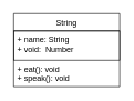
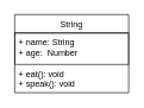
- <mxCell id="3" value="+ name: String&#10;+ void:  Number" style="text;fillColor=none;align=left;verticalAlign=top;spacingLeft=4;spacingRight=4;overflow=hidden;rotatable=0;points=[[0,0.5],[1,0.5]];portConstraint=eastwest;strokeColor=#000000;" vertex="1" parent="2"><mxGeometry y="26" width="160" height="44" as="geometry" /></mxCell>
+ <mxCell id="3" value="+ name: String&#10;+ age:  Number" style="text;fillColor=none;align=left;verticalAlign=top;spacingLeft=4;spacingRight=4;overflow=hidden;rotatable=0;points=[[0,0.5],[1,0.5]];portConstraint=eastwest;strokeColor=#000000;" vertex="1" parent="2"><mxGeometry y="26" width="160" height="44" as="geometry" /></mxCell>
